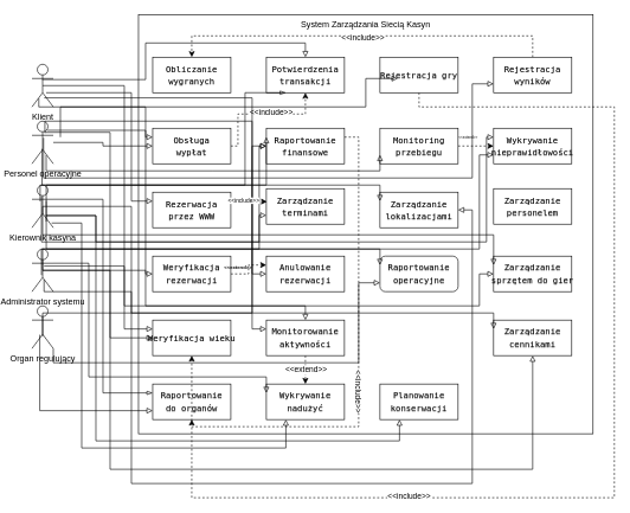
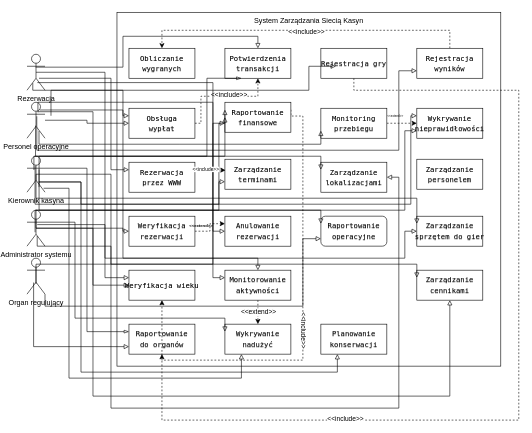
- <mxCell id="6" value="Klient" style="shape=umlActor;verticalLabelPosition=bottom;verticalAlign=top;html=1;fontColor=default;" vertex="1" parent="1"><mxGeometry x="20" y="90" width="30" height="60" as="geometry" /></mxCell>
+ <mxCell id="6" value="Rezerwacja" style="shape=umlActor;verticalLabelPosition=bottom;verticalAlign=top;html=1;fontColor=default;" vertex="1" parent="1"><mxGeometry x="20" y="90" width="30" height="60" as="geometry" /></mxCell>
- <mxCell id="16" value="&lt;div&gt;&lt;code style=&quot;background: transparent; text-shadow: rgba(0, 0, 0, 0.3) 0px 1px; font-family: &amp;quot;Fira Code&amp;quot;, &amp;quot;Fira Mono&amp;quot;, Menlo, Consolas, &amp;quot;DejaVu Sans Mono&amp;quot;, monospace; direction: ltr; text-align: left; white-space: pre; word-spacing: normal; word-break: normal; line-height: 1.5; tab-size: 2; hyphens: none;&quot; class=&quot;language-mermaid&quot;&gt;&lt;span&gt;&lt;span class=&quot;token text&quot;&gt;Raportowanie&lt;/span&gt;&lt;/span&gt;&lt;/code&gt;&lt;/div&gt;&lt;div&gt;&lt;code style=&quot;background: transparent; text-shadow: rgba(0, 0, 0, 0.3) 0px 1px; font-family: &amp;quot;Fira Code&amp;quot;, &amp;quot;Fira Mono&amp;quot;, Menlo, Consolas, &amp;quot;DejaVu Sans Mono&amp;quot;, monospace; direction: ltr; text-align: left; white-space: pre; word-spacing: normal; word-break: normal; line-height: 1.5; tab-size: 2; hyphens: none;&quot; class=&quot;language-mermaid&quot;&gt;&lt;span&gt;&lt;span class=&quot;token text&quot;&gt;finansowe&lt;/span&gt;&lt;/span&gt;&lt;/code&gt;&lt;/div&gt;" style="html=1;whiteSpace=wrap;fontColor=default;" vertex="1" parent="1"><mxGeometry x="350" y="180" width="110" height="50" as="geometry" /></mxCell>
+ <mxCell id="16" value="&lt;div&gt;&lt;code style=&quot;background: transparent; text-shadow: rgba(0, 0, 0, 0.3) 0px 1px; font-family: &amp;quot;Fira Code&amp;quot;, &amp;quot;Fira Mono&amp;quot;, Menlo, Consolas, &amp;quot;DejaVu Sans Mono&amp;quot;, monospace; direction: ltr; text-align: left; white-space: pre; word-spacing: normal; word-break: normal; line-height: 1.5; tab-size: 2; hyphens: none;&quot; class=&quot;language-mermaid&quot;&gt;&lt;span&gt;&lt;span class=&quot;token text&quot;&gt;Raportowanie&lt;/span&gt;&lt;/span&gt;&lt;/code&gt;&lt;/div&gt;&lt;div&gt;&lt;code style=&quot;background: transparent; text-shadow: rgba(0, 0, 0, 0.3) 0px 1px; font-family: &amp;quot;Fira Code&amp;quot;, &amp;quot;Fira Mono&amp;quot;, Menlo, Consolas, &amp;quot;DejaVu Sans Mono&amp;quot;, monospace; direction: ltr; text-align: left; white-space: pre; word-spacing: normal; word-break: normal; line-height: 1.5; tab-size: 2; hyphens: none;&quot; class=&quot;language-mermaid&quot;&gt;&lt;span&gt;&lt;span class=&quot;token text&quot;&gt;finansowe&lt;/span&gt;&lt;/span&gt;&lt;/code&gt;&lt;/div&gt;" style="html=1;whiteSpace=wrap;fontColor=default;" vertex="1" parent="1"><mxGeometry x="350" y="170" width="110" height="50" as="geometry" /></mxCell>
